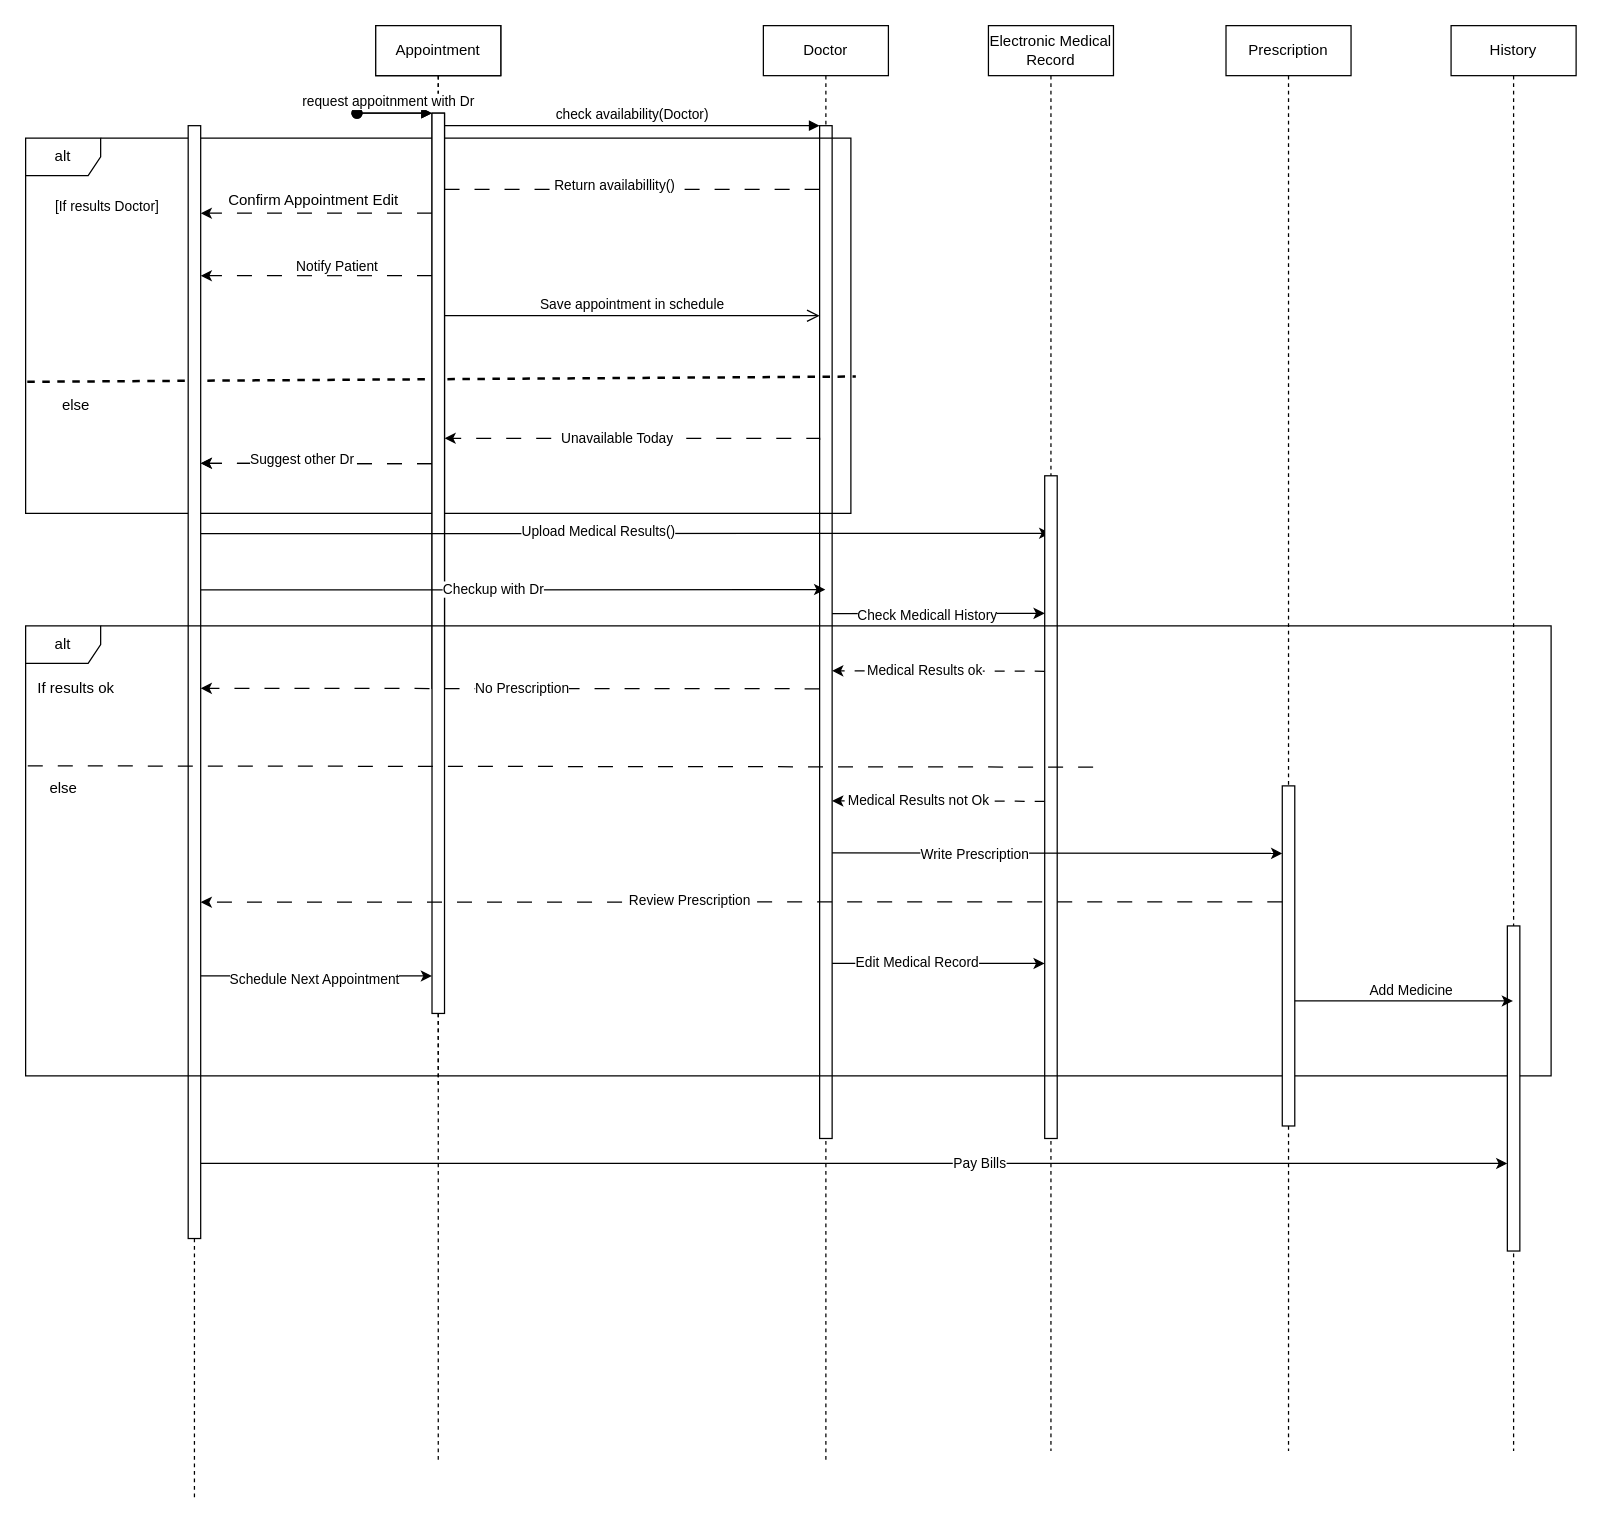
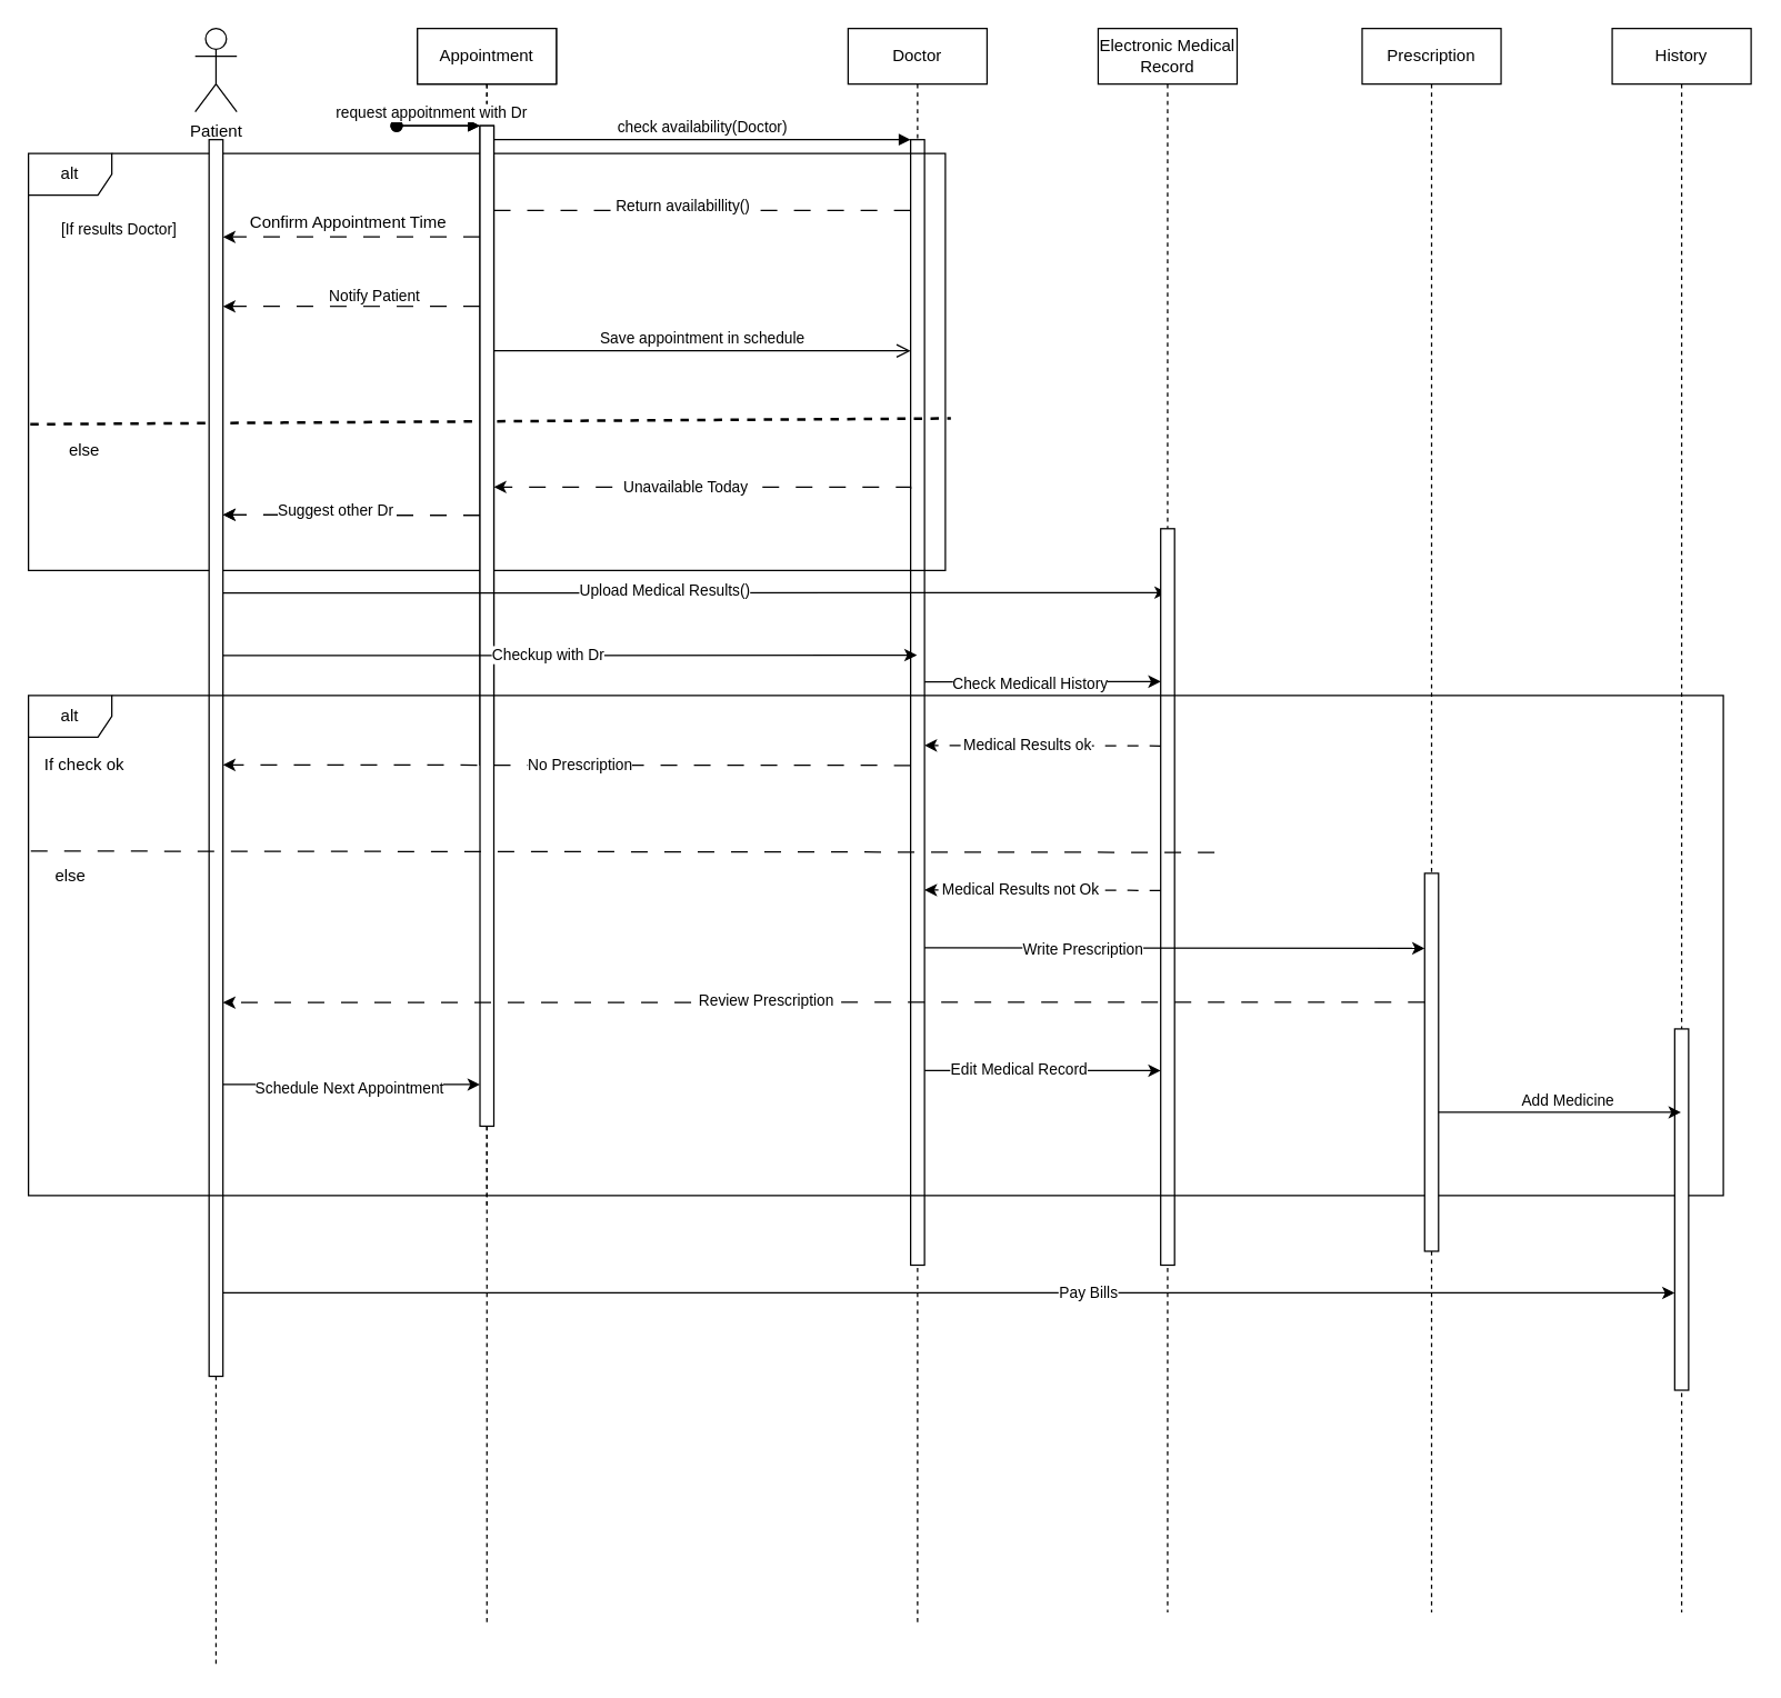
+ <mxCell id="13" value="Patient" style="shape=umlActor;verticalLabelPosition=bottom;verticalAlign=top;html=1;outlineConnect=0;" vertex="1" parent="1"><mxGeometry x="140" y="20" width="30" height="60" as="geometry" /></mxCell>
- <mxCell id="63" value="Confirm Appointment Edit" style="text;html=1;align=center;verticalAlign=middle;resizable=0;points=[];autosize=1;strokeColor=none;fillColor=none;strokeWidth=1;" vertex="1" parent="1"><mxGeometry x="170" y="145" width="160" height="30" as="geometry" /></mxCell>
+ <mxCell id="63" value="Confirm Appointment Time" style="text;html=1;align=center;verticalAlign=middle;resizable=0;points=[];autosize=1;strokeColor=none;fillColor=none;strokeWidth=1;" vertex="1" parent="1"><mxGeometry x="170" y="145" width="160" height="30" as="geometry" /></mxCell>
- <mxCell id="45" value="If results ok" style="text;html=1;align=center;verticalAlign=middle;resizable=0;points=[];autosize=1;strokeColor=none;fillColor=none;" vertex="1" parent="1"><mxGeometry x="20" y="535" width="80" height="30" as="geometry" /></mxCell>
+ <mxCell id="45" value="If check ok" style="text;html=1;align=center;verticalAlign=middle;resizable=0;points=[];autosize=1;strokeColor=none;fillColor=none;" vertex="1" parent="1"><mxGeometry x="20" y="535" width="80" height="30" as="geometry" /></mxCell>
